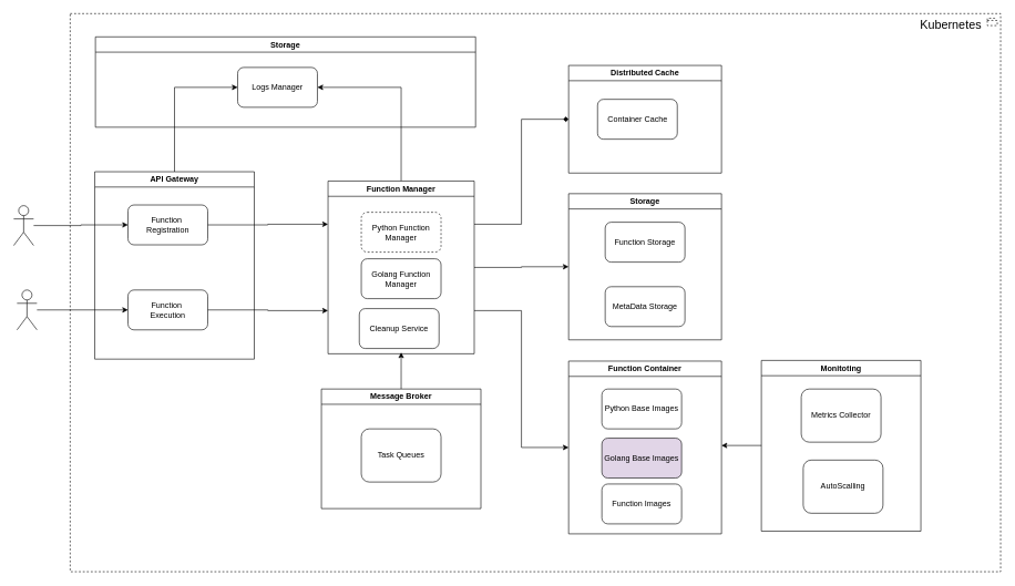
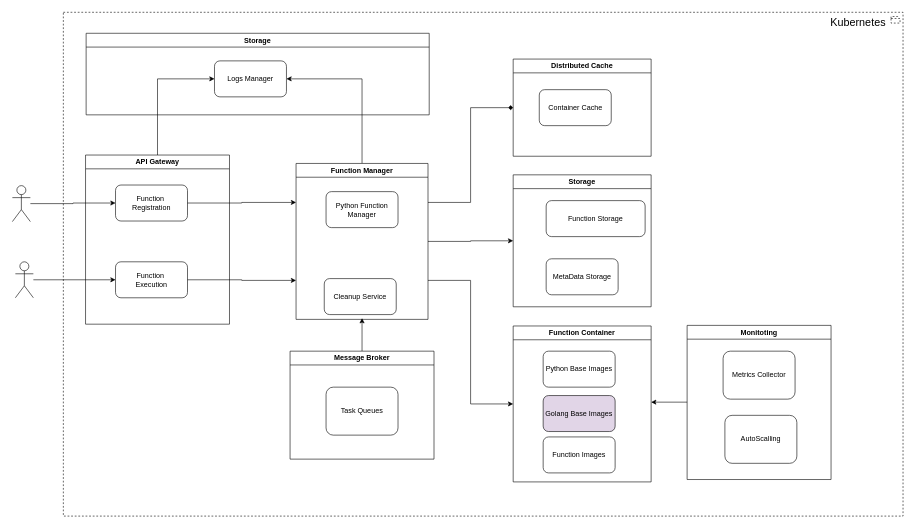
- <mxCell id="13" value="Python Function Manager" style="rounded=1;whiteSpace=wrap;html=1;dashed=1;" vertex="1" parent="12"><mxGeometry x="50" y="47" width="120" height="60" as="geometry" /></mxCell>
+ <mxCell id="13" value="Python Function Manager" style="rounded=1;whiteSpace=wrap;html=1;" vertex="1" parent="12"><mxGeometry x="50" y="47" width="120" height="60" as="geometry" /></mxCell>
- <mxCell id="23" value="Function Storage" style="rounded=1;whiteSpace=wrap;html=1;" vertex="1" parent="22"><mxGeometry x="55" y="43" width="120" height="60" as="geometry" /></mxCell>
+ <mxCell id="23" value="Function Storage" style="rounded=1;whiteSpace=wrap;html=1;" vertex="1" parent="22"><mxGeometry x="55" y="43" width="165" height="60" as="geometry" /></mxCell>
- <mxCell id="14" value="Golang Function Manager" style="rounded=1;whiteSpace=wrap;html=1;" vertex="1" parent="12"><mxGeometry x="50" y="117" width="120" height="60" as="geometry" /></mxCell>
